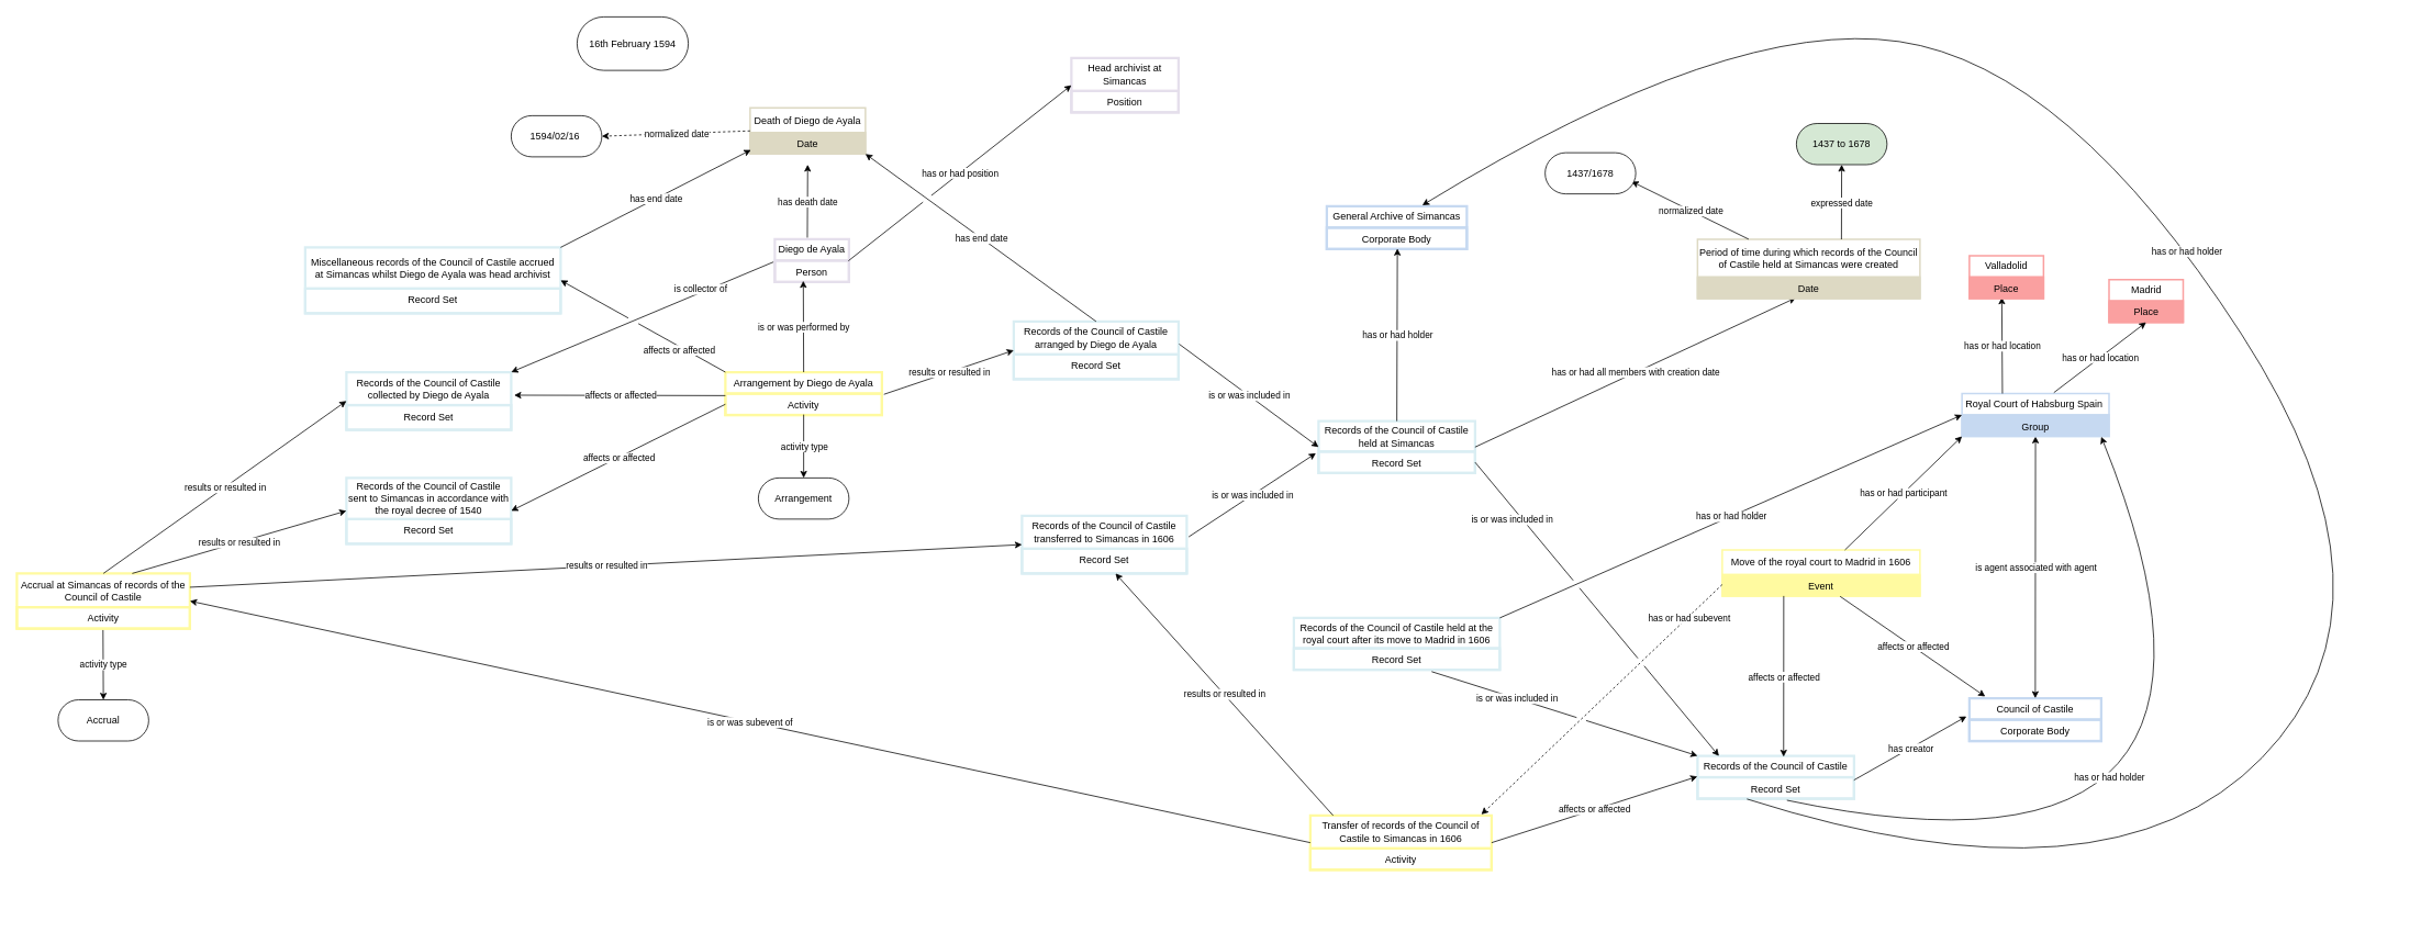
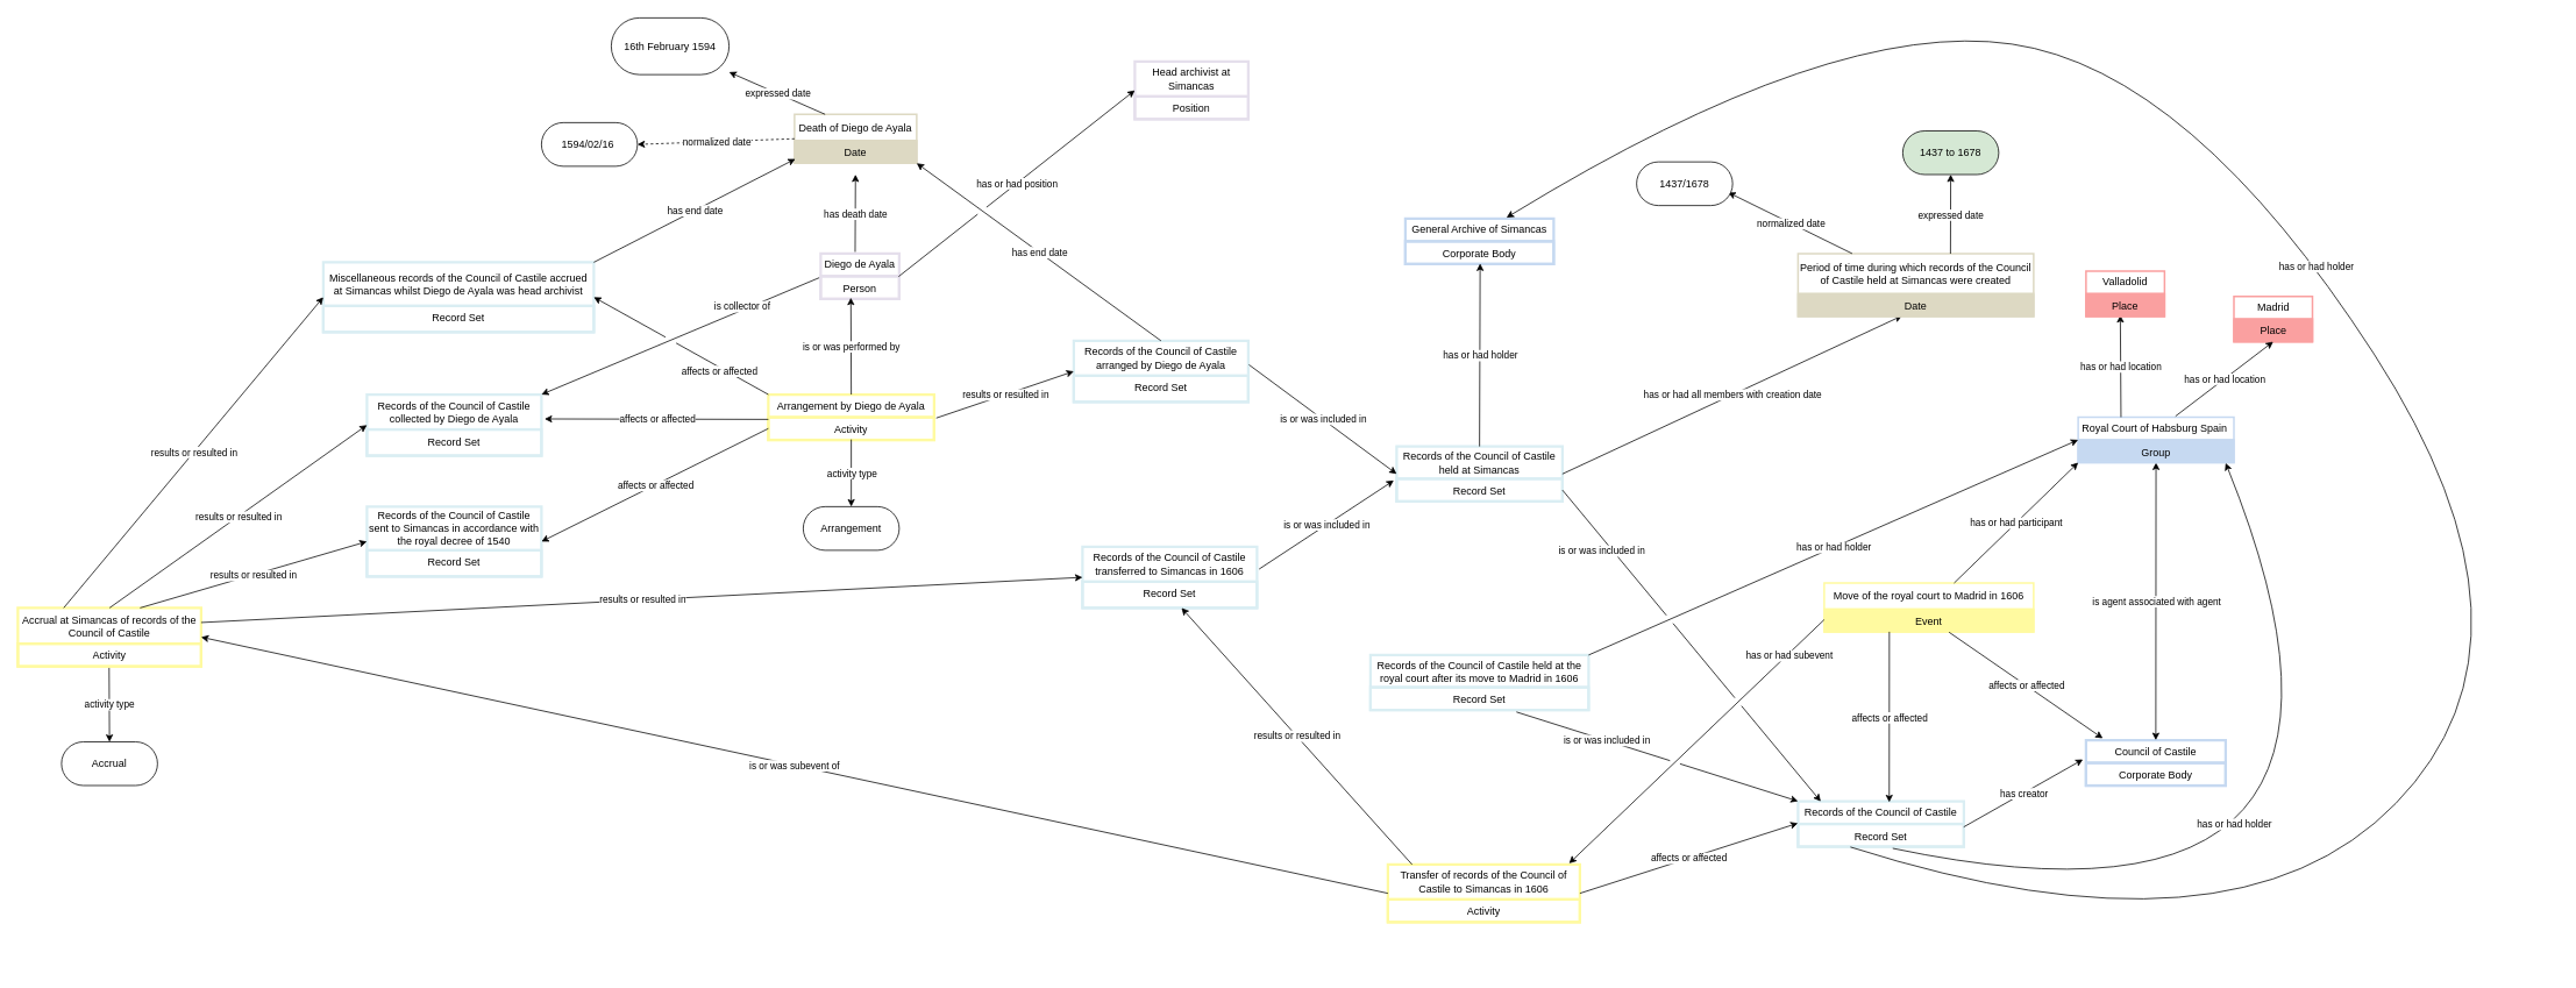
+ <mxCell id="39" value="" style="endArrow=classic;html=1;rounded=0;exitX=0.25;exitY=0;exitDx=0;exitDy=0;" parent="1" source="32" target="41" edge="1"><mxGeometry relative="1" as="geometry"><mxPoint x="720" y="90" as="sourcePoint" /><mxPoint x="800" y="60" as="targetPoint" /></mxGeometry></mxCell>
+ <mxCell id="40" value="expressed date" style="edgeLabel;resizable=0;html=1;;align=center;verticalAlign=middle;" parent="39" connectable="0" vertex="1"><mxGeometry relative="1" as="geometry" /></mxCell>
+ <mxCell id="104" value="" style="endArrow=classic;html=1;rounded=0;exitX=0.25;exitY=0;exitDx=0;exitDy=0;entryX=0;entryY=0.5;entryDx=0;entryDy=0;" parent="1" source="28" target="30" edge="1"><mxGeometry relative="1" as="geometry"><mxPoint x="60" y="679" as="sourcePoint" /><mxPoint x="355" y="470" as="targetPoint" /></mxGeometry></mxCell>
+ <mxCell id="105" value="results or resulted in" style="edgeLabel;resizable=0;html=1;;align=center;verticalAlign=middle;" parent="104" connectable="0" vertex="1"><mxGeometry relative="1" as="geometry" /></mxCell>
- <mxCell id="78" value="" style="endArrow=classic;html=1;rounded=0;exitX=0;exitY=0.75;exitDx=0;exitDy=0;entryX=0.944;entryY=-0.019;entryDx=0;entryDy=0;entryPerimeter=0;dashed=1;" parent="1" source="70" target="76" edge="1"><mxGeometry relative="1" as="geometry"><mxPoint x="1770" y="900" as="sourcePoint" /><mxPoint x="1940" y="900" as="targetPoint" /></mxGeometry></mxCell>
+ <mxCell id="78" value="" style="endArrow=classic;html=1;rounded=0;exitX=0;exitY=0.75;exitDx=0;exitDy=0;entryX=0.944;entryY=-0.019;entryDx=0;entryDy=0;entryPerimeter=0;" parent="1" source="70" target="76" edge="1"><mxGeometry relative="1" as="geometry"><mxPoint x="1770" y="900" as="sourcePoint" /><mxPoint x="1940" y="900" as="targetPoint" /></mxGeometry></mxCell>
